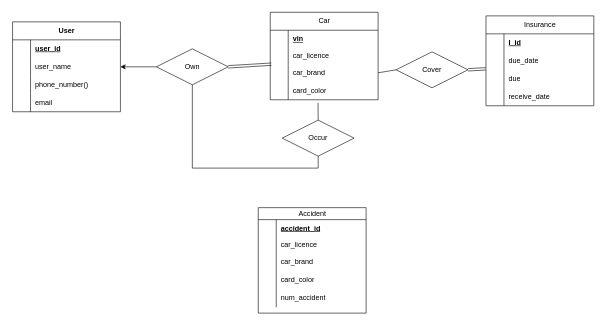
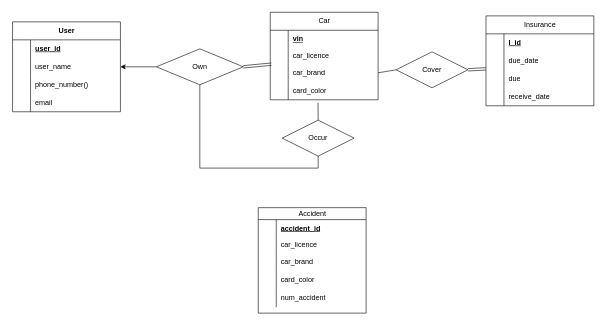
- <mxCell id="42" value="Own" style="shape=rhombus;perimeter=rhombusPerimeter;whiteSpace=wrap;html=1;align=center;" vertex="1" parent="1"><mxGeometry x="260" y="81" width="120" height="60" as="geometry" /></mxCell>
+ <mxCell id="42" value="Own" style="shape=rhombus;perimeter=rhombusPerimeter;whiteSpace=wrap;html=1;align=center;" vertex="1" parent="1"><mxGeometry x="260" y="81" width="145" height="60" as="geometry" /></mxCell>
